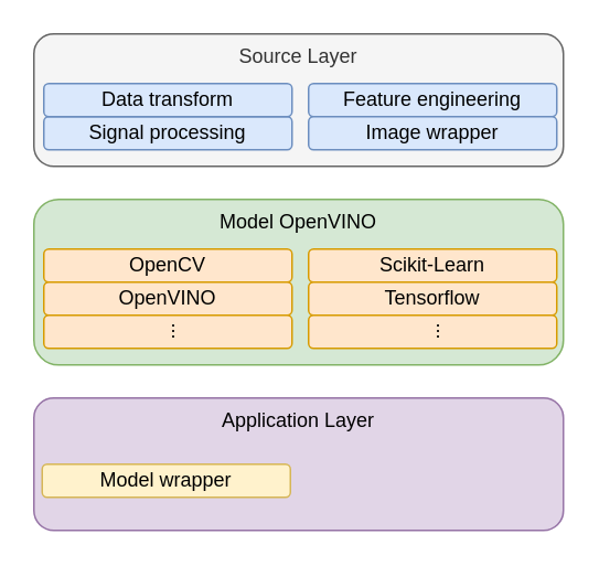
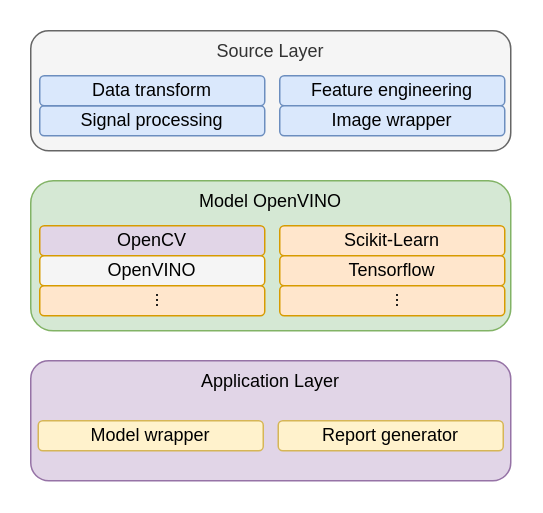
- <mxCell id="9" value="&lt;span style=&quot;font-size: 12px&quot;&gt;OpenCV&lt;/span&gt;" style="rounded=1;whiteSpace=wrap;html=1;fontSize=6;fillColor=#ffe6cc;strokeColor=#d79b00;" parent="1" vertex="1"><mxGeometry x="26" y="150" width="150" height="20" as="geometry" /></mxCell>
+ <mxCell id="9" value="&lt;span style=&quot;font-size: 12px&quot;&gt;OpenCV&lt;/span&gt;" style="rounded=1;whiteSpace=wrap;html=1;fontSize=6;fillColor=#e1d5e7;strokeColor=#d79b00;" parent="1" vertex="1"><mxGeometry x="26" y="150" width="150" height="20" as="geometry" /></mxCell>
- <mxCell id="10" value="&lt;span style=&quot;font-size: 12px&quot;&gt;OpenVINO&lt;/span&gt;" style="rounded=1;whiteSpace=wrap;html=1;fontSize=6;fillColor=#ffe6cc;strokeColor=#d79b00;" parent="1" vertex="1"><mxGeometry x="26" y="170" width="150" height="20" as="geometry" /></mxCell>
+ <mxCell id="10" value="&lt;span style=&quot;font-size: 12px&quot;&gt;OpenVINO&lt;/span&gt;" style="rounded=1;whiteSpace=wrap;html=1;fontSize=6;fillColor=#f5f5f5;strokeColor=#d79b00;" parent="1" vertex="1"><mxGeometry x="26" y="170" width="150" height="20" as="geometry" /></mxCell>
+ <mxCell id="16" value="&lt;span style=&quot;font-size: 12px&quot;&gt;Report generator&lt;/span&gt;" style="rounded=1;whiteSpace=wrap;html=1;fontSize=6;fillColor=#fff2cc;strokeColor=#d6b656;" parent="1" vertex="1"><mxGeometry x="185" y="280" width="150" height="20" as="geometry" /></mxCell>
